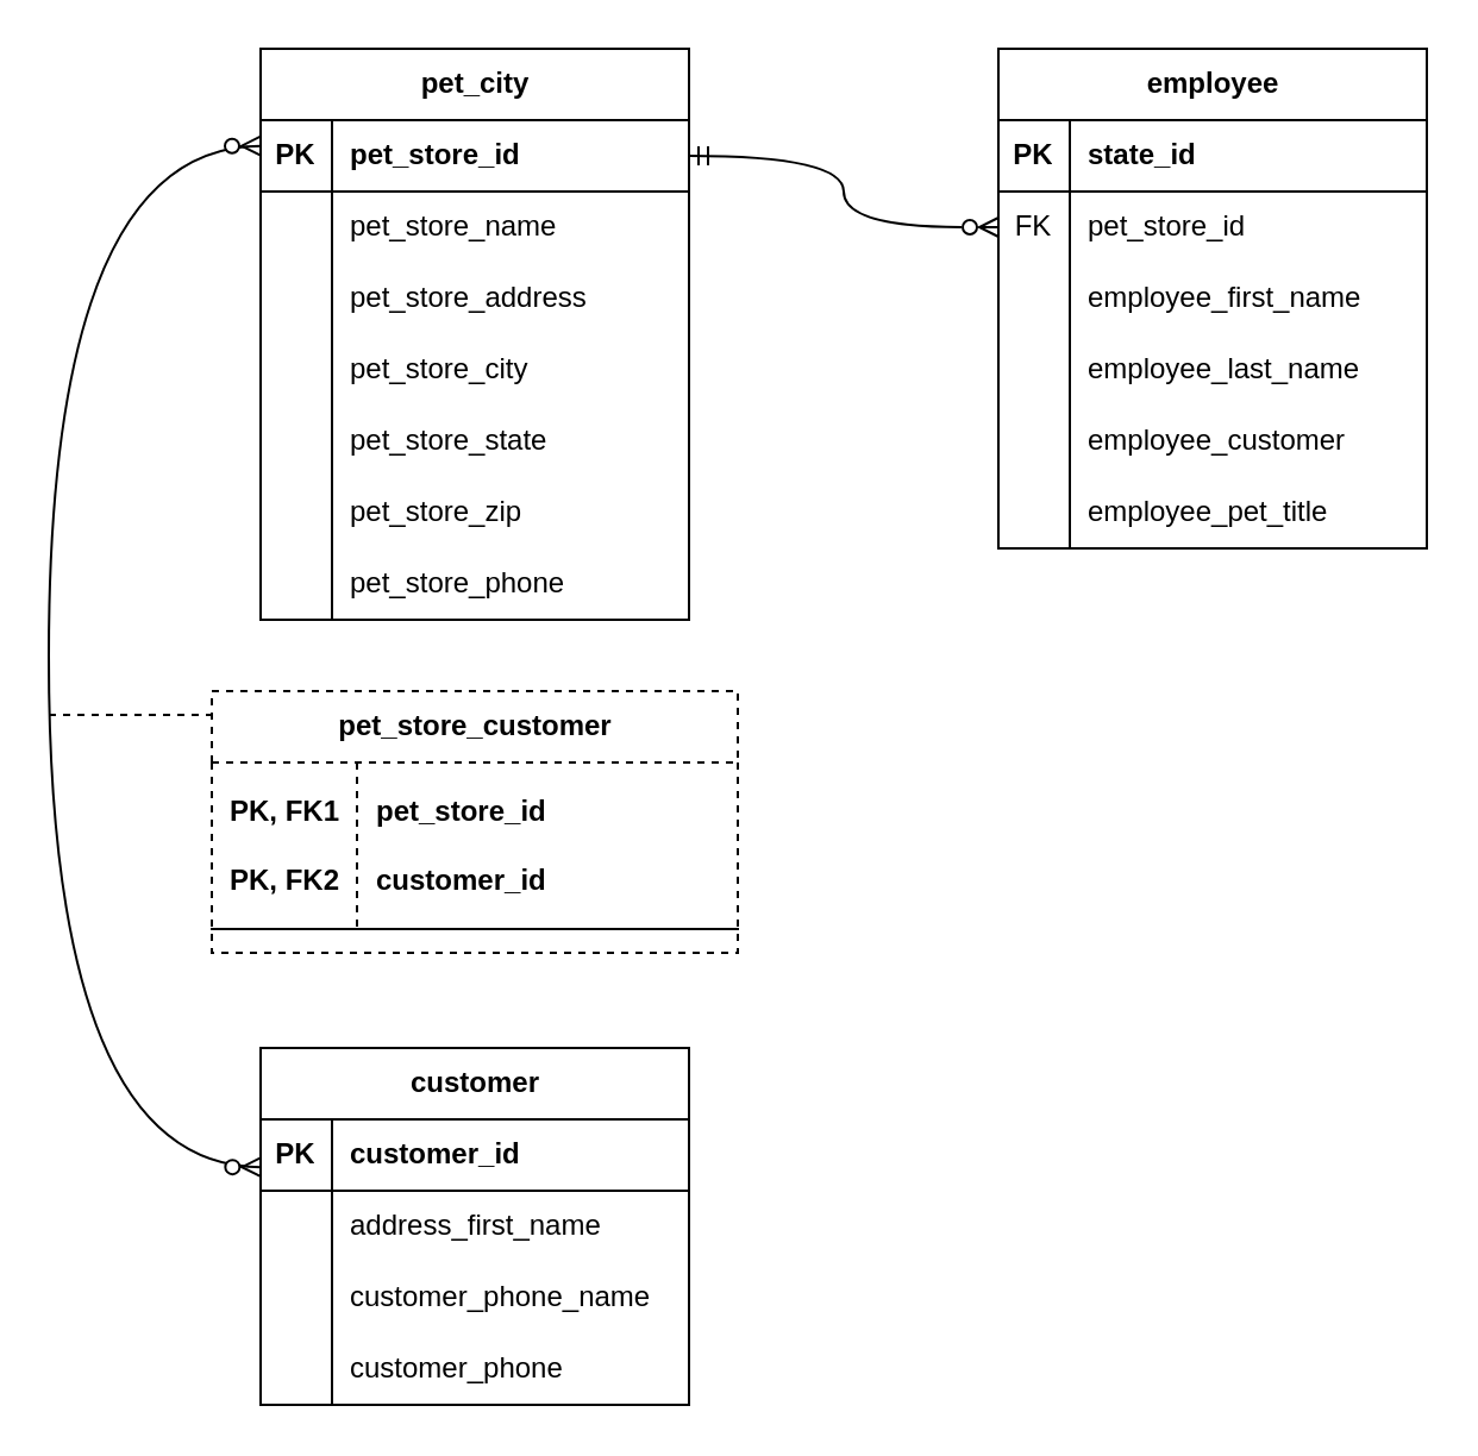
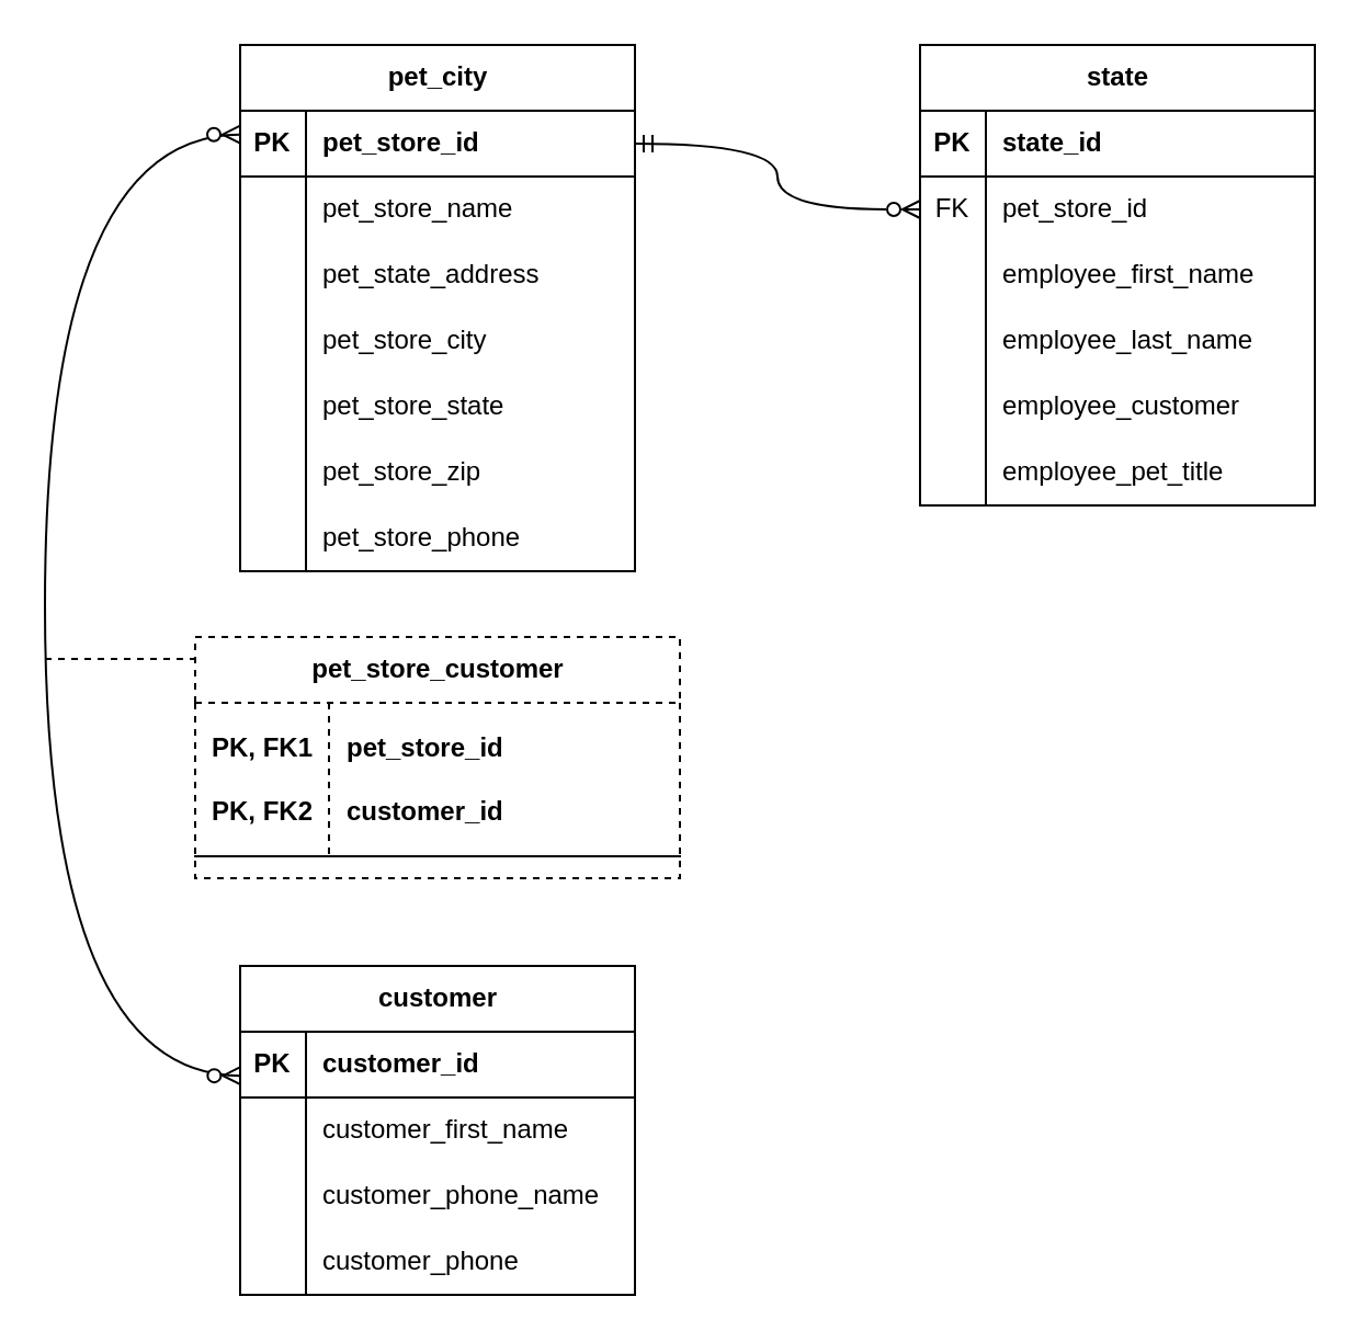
- <mxCell id="24" value="employee" style="shape=table;startSize=30;container=1;collapsible=1;childLayout=tableLayout;fixedRows=1;rowLines=0;fontStyle=1;align=center;resizeLast=1;html=1;" vertex="1" parent="1"><mxGeometry x="419" y="20" width="180" height="210" as="geometry" /></mxCell>
+ <mxCell id="24" value="state" style="shape=table;startSize=30;container=1;collapsible=1;childLayout=tableLayout;fixedRows=1;rowLines=0;fontStyle=1;align=center;resizeLast=1;html=1;" vertex="1" parent="1"><mxGeometry x="419" y="20" width="180" height="210" as="geometry" /></mxCell>
- <mxCell id="11" value="pet_store_address" style="shape=partialRectangle;connectable=0;fillColor=none;top=0;left=0;bottom=0;right=0;align=left;spacingLeft=6;overflow=hidden;whiteSpace=wrap;html=1;" vertex="1" parent="9"><mxGeometry x="30" width="150" height="30" as="geometry"><mxRectangle width="150" height="30" as="alternateBounds" /></mxGeometry></mxCell>
+ <mxCell id="11" value="pet_state_address" style="shape=partialRectangle;connectable=0;fillColor=none;top=0;left=0;bottom=0;right=0;align=left;spacingLeft=6;overflow=hidden;whiteSpace=wrap;html=1;" vertex="1" parent="9"><mxGeometry x="30" width="150" height="30" as="geometry"><mxRectangle width="150" height="30" as="alternateBounds" /></mxGeometry></mxCell>
- <mxCell id="49" value="address_first_name" style="shape=partialRectangle;connectable=0;fillColor=none;top=0;left=0;bottom=0;right=0;align=left;spacingLeft=6;overflow=hidden;whiteSpace=wrap;html=1;" vertex="1" parent="47"><mxGeometry x="30" width="150" height="30" as="geometry"><mxRectangle width="150" height="30" as="alternateBounds" /></mxGeometry></mxCell>
+ <mxCell id="49" value="customer_first_name" style="shape=partialRectangle;connectable=0;fillColor=none;top=0;left=0;bottom=0;right=0;align=left;spacingLeft=6;overflow=hidden;whiteSpace=wrap;html=1;" vertex="1" parent="47"><mxGeometry x="30" width="150" height="30" as="geometry"><mxRectangle width="150" height="30" as="alternateBounds" /></mxGeometry></mxCell>
